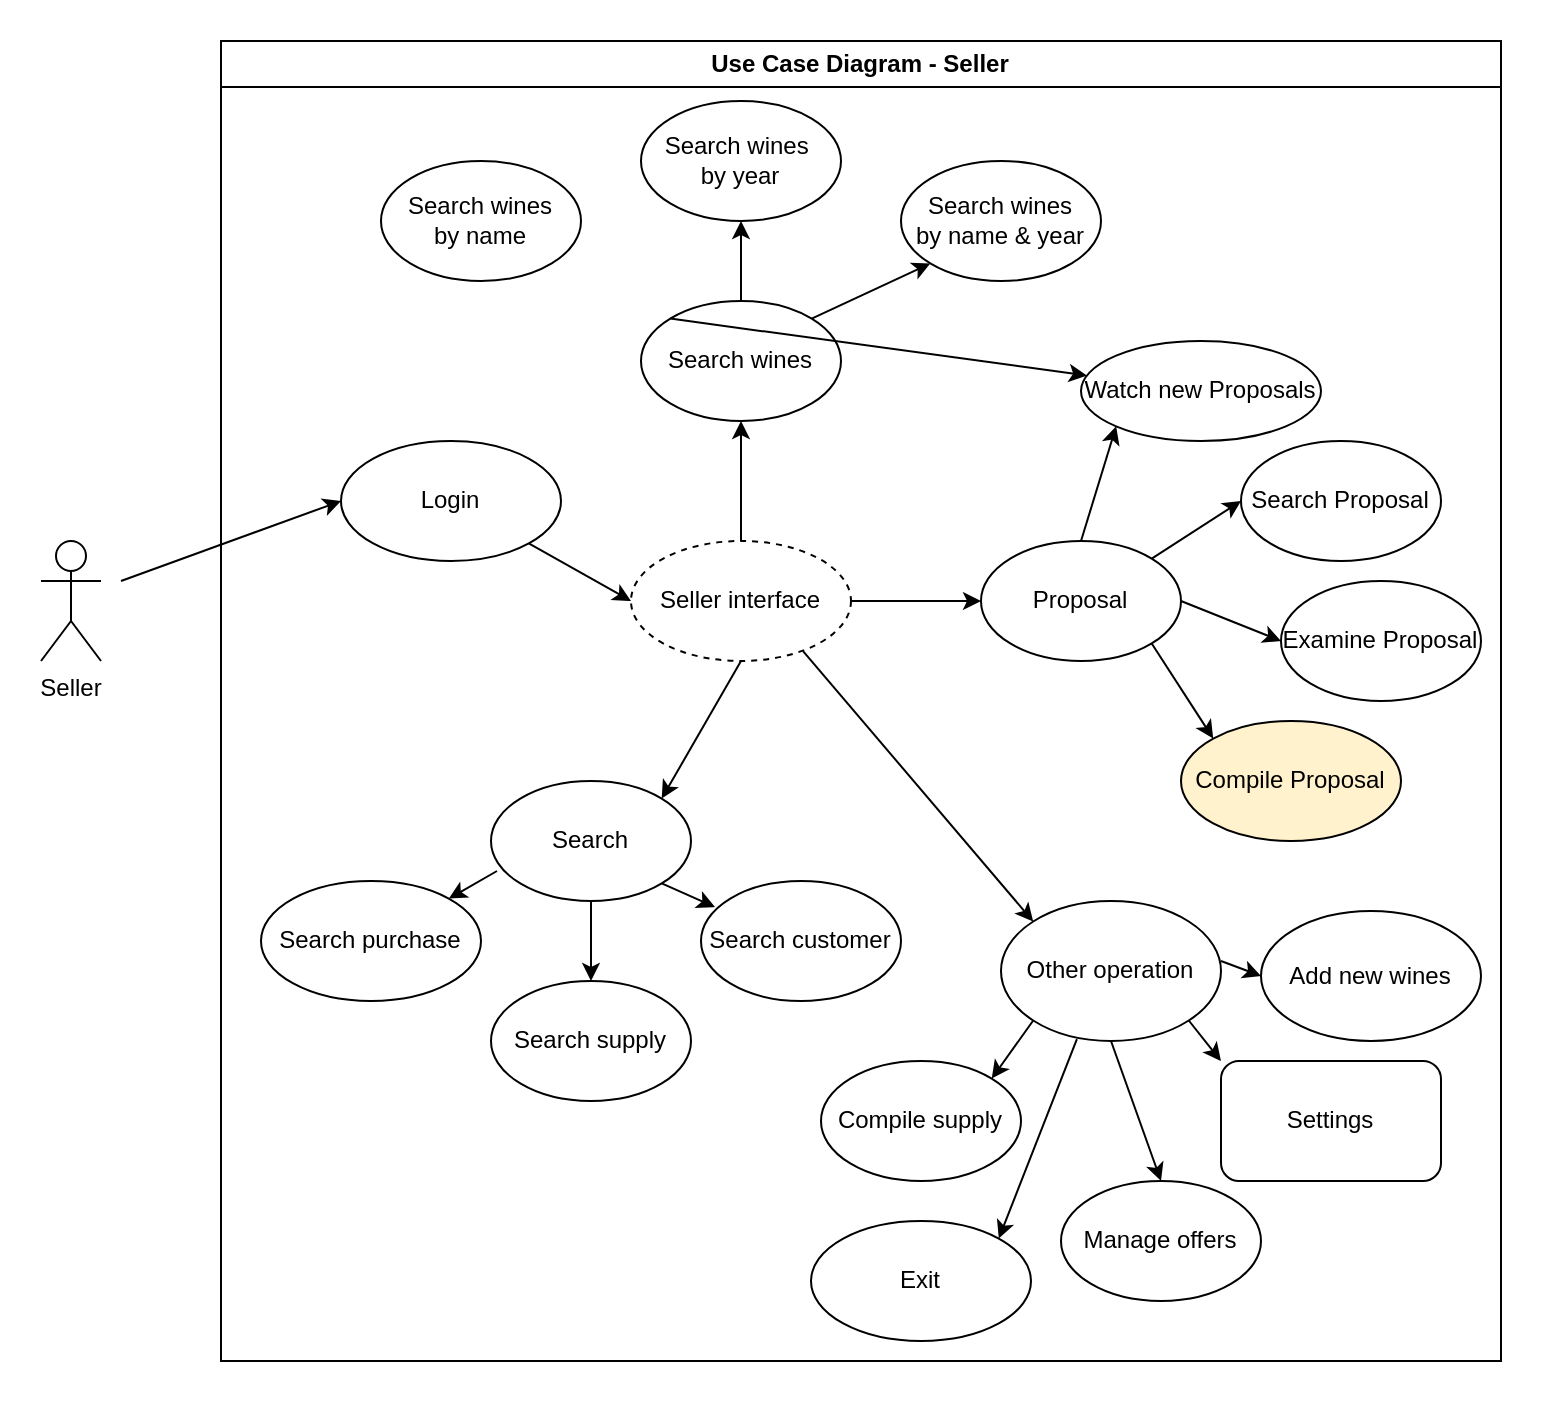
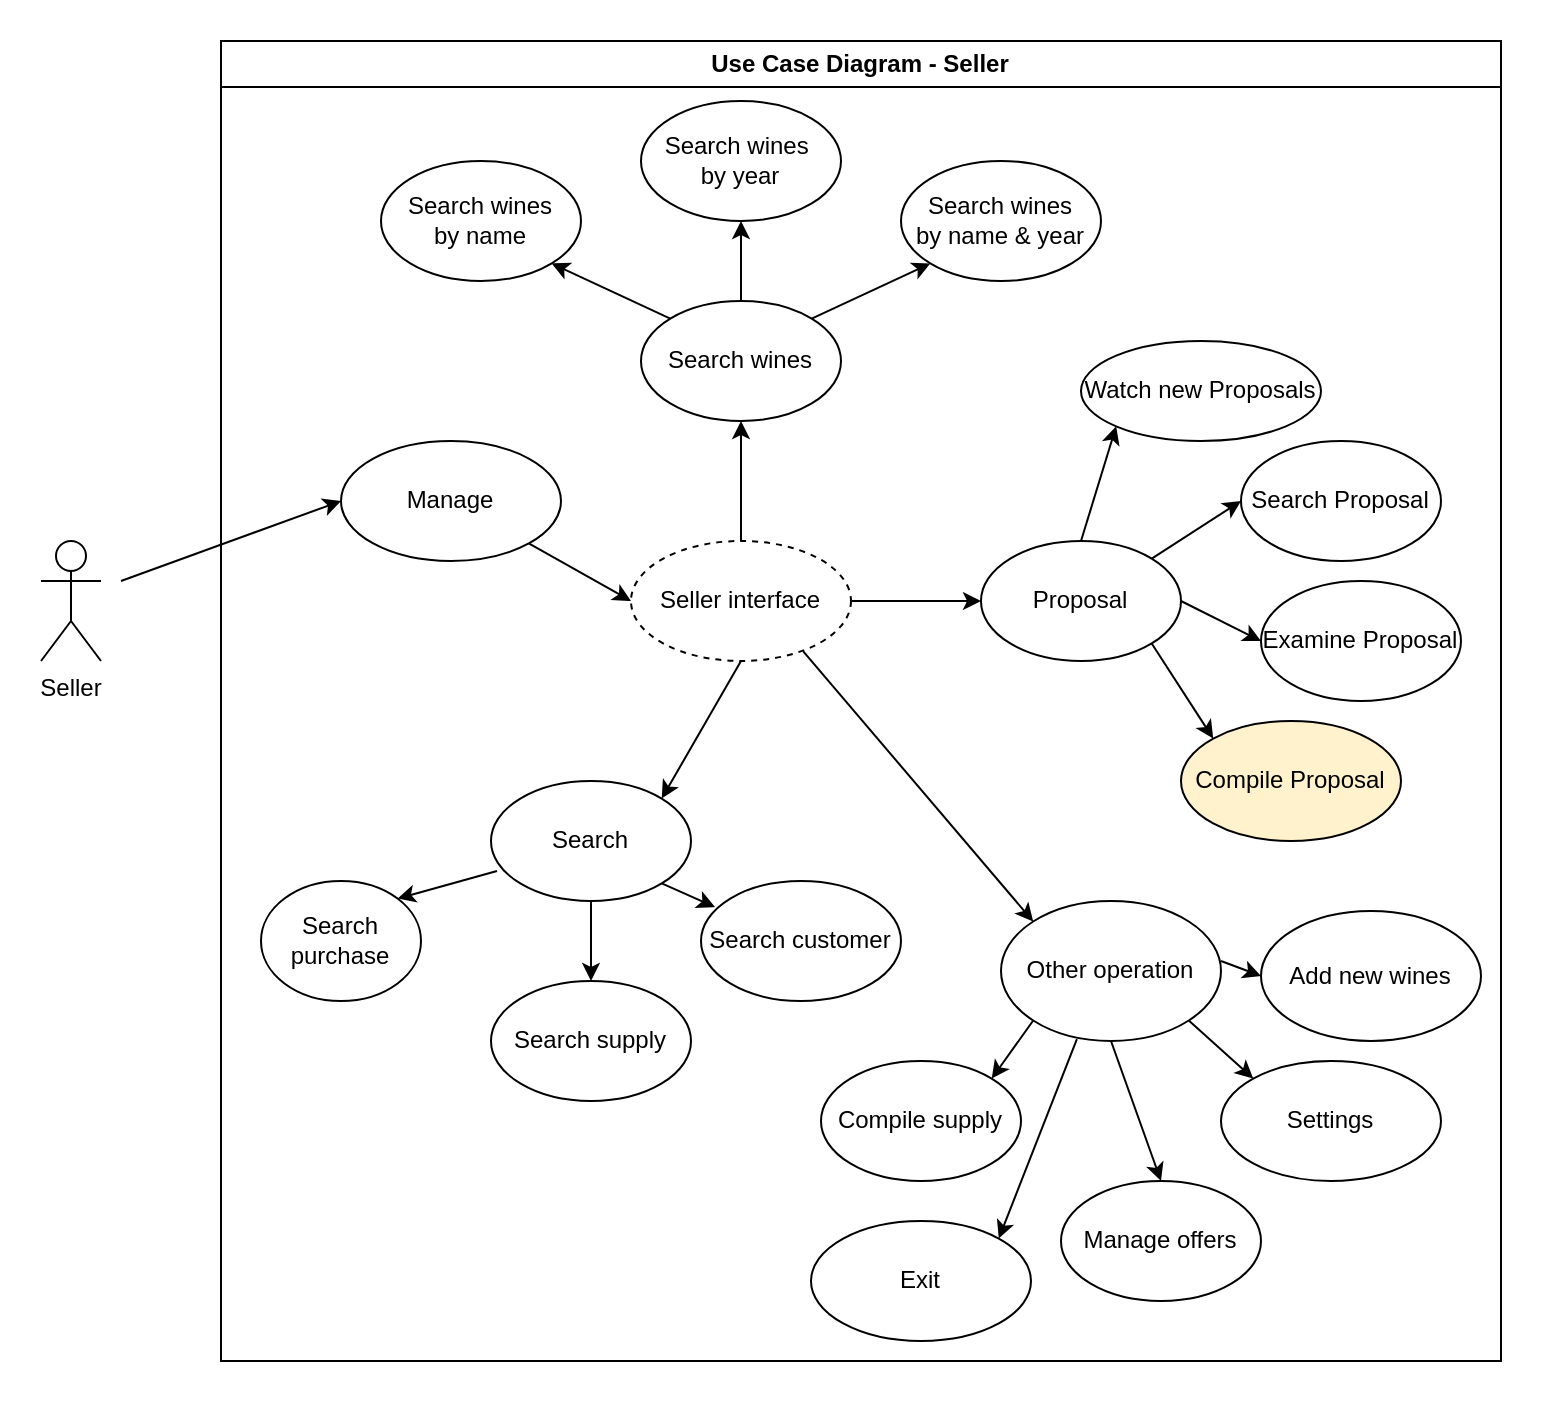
- <mxCell id="13" value="" style="endArrow=classic;html=1;rounded=0;exitX=0;exitY=0;exitDx=0;exitDy=0;" edge="1" parent="1" source="6" target="25"><mxGeometry width="50" height="50" relative="1" as="geometry"><mxPoint x="360" y="310" as="sourcePoint" /><mxPoint x="410" y="260" as="targetPoint" /></mxGeometry></mxCell>
+ <mxCell id="13" value="" style="endArrow=classic;html=1;rounded=0;exitX=0;exitY=0;exitDx=0;exitDy=0;entryX=1;entryY=1;entryDx=0;entryDy=0;" edge="1" parent="1" source="6" target="4"><mxGeometry width="50" height="50" relative="1" as="geometry"><mxPoint x="360" y="310" as="sourcePoint" /><mxPoint x="410" y="260" as="targetPoint" /></mxGeometry></mxCell>
- <mxCell id="29" value="Login" style="ellipse;whiteSpace=wrap;html=1;" vertex="1" parent="1"><mxGeometry x="170" y="220" width="110" height="60" as="geometry" /></mxCell>
+ <mxCell id="29" value="Manage" style="ellipse;whiteSpace=wrap;html=1;" vertex="1" parent="1"><mxGeometry x="170" y="220" width="110" height="60" as="geometry" /></mxCell>
- <mxCell id="8" value="Examine Proposal" style="ellipse;whiteSpace=wrap;html=1;" vertex="1" parent="1"><mxGeometry x="640" y="290" width="100" height="60" as="geometry" /></mxCell>
+ <mxCell id="8" value="Examine Proposal" style="ellipse;whiteSpace=wrap;html=1;" vertex="1" parent="1"><mxGeometry x="630" y="290" width="100" height="60" as="geometry" /></mxCell>
- <mxCell id="19" value="Search purchase" style="ellipse;whiteSpace=wrap;html=1;" vertex="1" parent="1"><mxGeometry x="130" y="440" width="110" height="60" as="geometry" /></mxCell>
+ <mxCell id="19" value="Search purchase" style="ellipse;whiteSpace=wrap;html=1;" vertex="1" parent="1"><mxGeometry x="130" y="440" width="80" height="60" as="geometry" /></mxCell>
- <mxCell id="24" value="Settings" style="whiteSpace=wrap;html=1;rounded=1;" vertex="1" parent="1"><mxGeometry x="610" y="530" width="110" height="60" as="geometry" /></mxCell>
+ <mxCell id="24" value="Settings" style="ellipse;whiteSpace=wrap;html=1;" vertex="1" parent="1"><mxGeometry x="610" y="530" width="110" height="60" as="geometry" /></mxCell>
